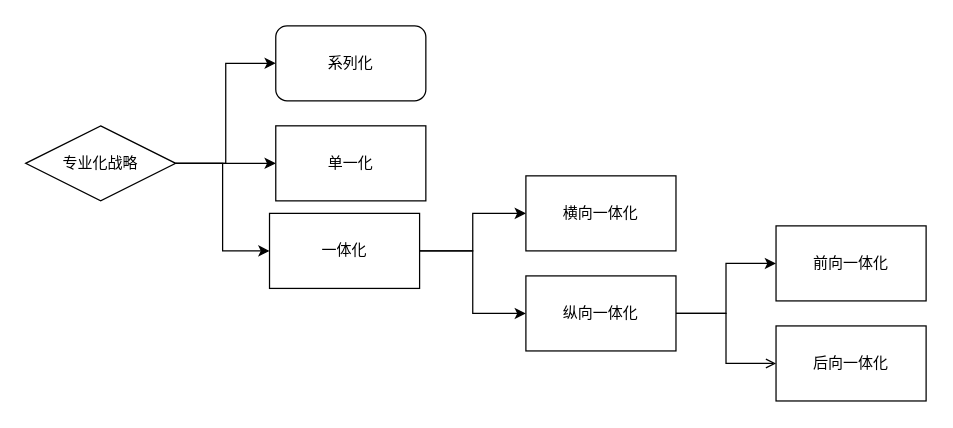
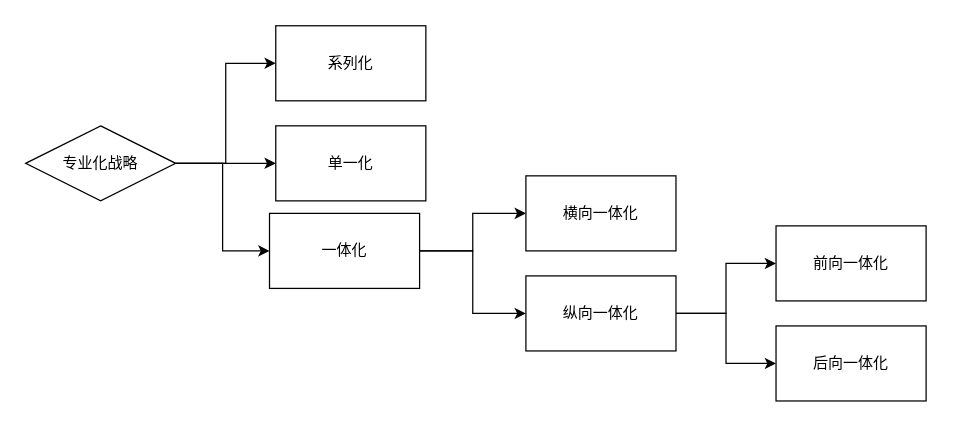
- <mxCell id="7" value="系列化" style="whiteSpace=wrap;html=1;rounded=1;" vertex="1" parent="1"><mxGeometry x="220" y="20" width="120" height="60" as="geometry" /></mxCell>
+ <mxCell id="7" value="系列化" style="rounded=0;whiteSpace=wrap;html=1;" vertex="1" parent="1"><mxGeometry x="220" y="20" width="120" height="60" as="geometry" /></mxCell>
- <mxCell id="13" style="edgeStyle=orthogonalEdgeStyle;rounded=0;orthogonalLoop=1;jettySize=auto;html=1;endArrow=open;" edge="1" parent="1" source="14" target="15"><mxGeometry relative="1" as="geometry" /></mxCell>
+ <mxCell id="13" style="edgeStyle=orthogonalEdgeStyle;rounded=0;orthogonalLoop=1;jettySize=auto;html=1;" edge="1" parent="1" source="14" target="15"><mxGeometry relative="1" as="geometry" /></mxCell>
